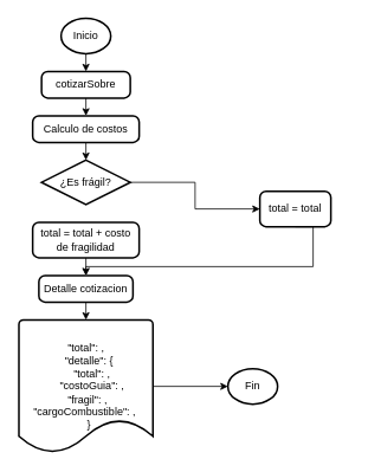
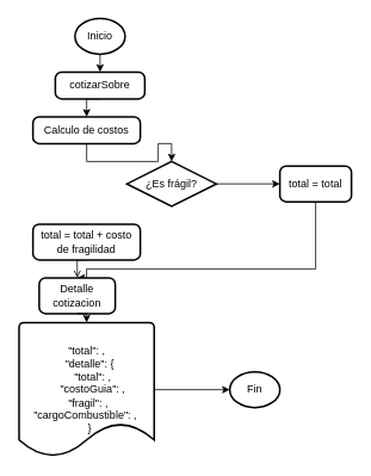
- <mxCell id="3" value="Inicio" style="strokeWidth=2;html=1;shape=mxgraph.flowchart.start_1;whiteSpace=wrap;" vertex="1" parent="1"><mxGeometry x="68" y="20" width="56" height="40" as="geometry" /></mxCell>
+ <mxCell id="3" value="Inicio" style="strokeWidth=2;html=1;shape=mxgraph.flowchart.start_1;whiteSpace=wrap;" vertex="1" parent="1"><mxGeometry x="83" y="20" width="56" height="40" as="geometry" /></mxCell>
- <mxCell id="6" value="cotizarSobre" style="rounded=1;whiteSpace=wrap;html=1;absoluteArcSize=1;arcSize=14;strokeWidth=2;" vertex="1" parent="1"><mxGeometry x="46" y="80" width="100" height="30" as="geometry" /></mxCell>
+ <mxCell id="6" value="cotizarSobre" style="rounded=1;whiteSpace=wrap;html=1;absoluteArcSize=1;arcSize=14;strokeWidth=2;" vertex="1" parent="1"><mxGeometry x="61" y="80" width="100" height="30" as="geometry" /></mxCell>
- <mxCell id="9" value="¿Es frágil?" style="strokeWidth=2;html=1;shape=mxgraph.flowchart.decision;whiteSpace=wrap;" vertex="1" parent="1"><mxGeometry x="46" y="180" width="100" height="50" as="geometry" /></mxCell>
+ <mxCell id="9" value="¿Es frágil?" style="strokeWidth=2;html=1;shape=mxgraph.flowchart.decision;whiteSpace=wrap;" vertex="1" parent="1"><mxGeometry x="141" y="180" width="100" height="50" as="geometry" /></mxCell>
- <mxCell id="13" value="total = total" style="rounded=1;whiteSpace=wrap;html=1;absoluteArcSize=1;arcSize=14;strokeWidth=2;" vertex="1" parent="1"><mxGeometry x="292" y="215" width="80" height="40" as="geometry" /></mxCell>
+ <mxCell id="13" value="total = total" style="rounded=1;whiteSpace=wrap;html=1;absoluteArcSize=1;arcSize=14;strokeWidth=2;" vertex="1" parent="1"><mxGeometry x="312" y="185" width="80" height="40" as="geometry" /></mxCell>
- <mxCell id="14" value="Detalle cotizacion" style="rounded=1;whiteSpace=wrap;html=1;absoluteArcSize=1;arcSize=14;strokeWidth=2;" vertex="1" parent="1"><mxGeometry x="43" y="310" width="106" height="30" as="geometry" /></mxCell>
+ <mxCell id="14" value="Detalle cotizacion" style="rounded=1;whiteSpace=wrap;html=1;absoluteArcSize=1;arcSize=14;strokeWidth=2;" vertex="1" parent="1"><mxGeometry x="43" y="310" width="85" height="40" as="geometry" /></mxCell>
